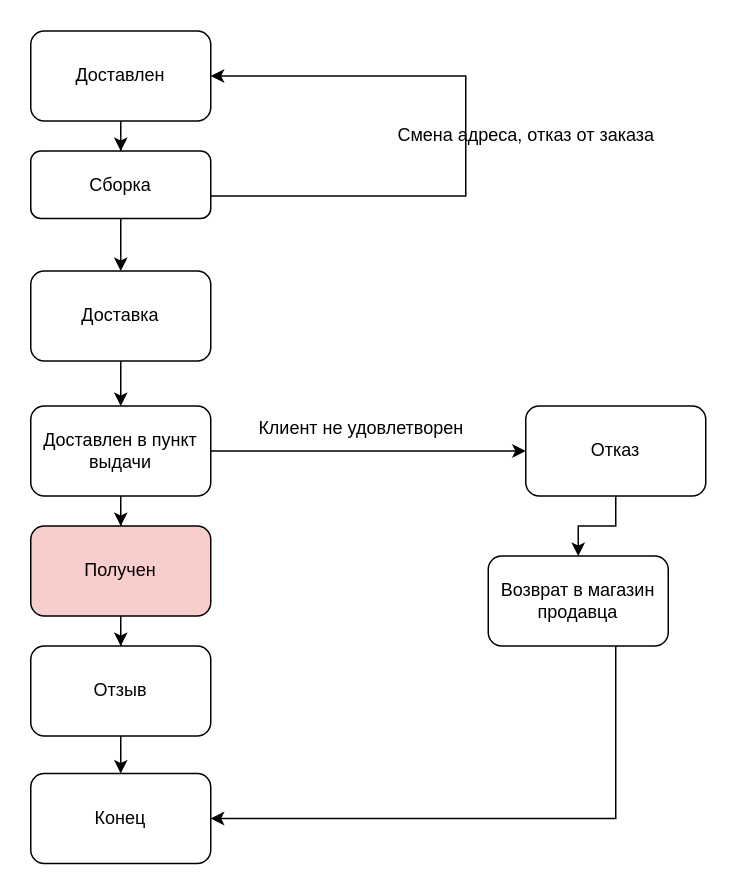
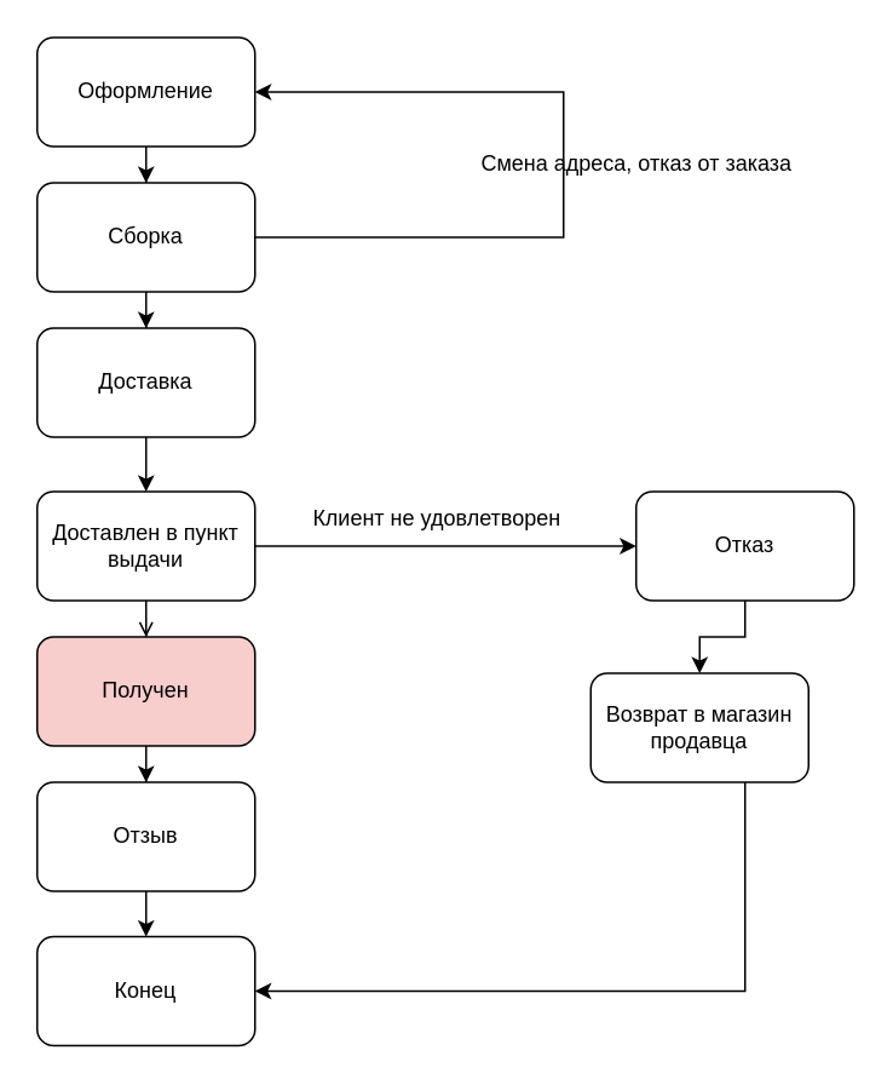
- <mxCell id="3" value="Доставлен" style="rounded=1;whiteSpace=wrap;html=1;" vertex="1" parent="1"><mxGeometry x="20" y="20" width="120" height="60" as="geometry" /></mxCell>
+ <mxCell id="3" value="Оформление" style="rounded=1;whiteSpace=wrap;html=1;" vertex="1" parent="1"><mxGeometry x="20" y="20" width="120" height="60" as="geometry" /></mxCell>
- <mxCell id="6" value="Сборка" style="rounded=1;whiteSpace=wrap;html=1;" vertex="1" parent="1"><mxGeometry x="20" y="100" width="120" height="45" as="geometry" /></mxCell>
+ <mxCell id="6" value="Сборка" style="rounded=1;whiteSpace=wrap;html=1;" vertex="1" parent="1"><mxGeometry x="20" y="100" width="120" height="60" as="geometry" /></mxCell>
- <mxCell id="10" value="" style="edgeStyle=orthogonalEdgeStyle;rounded=0;orthogonalLoop=1;jettySize=auto;html=1;" edge="1" parent="1" source="11" target="15"><mxGeometry relative="1" as="geometry" /></mxCell>
+ <mxCell id="10" value="" style="edgeStyle=orthogonalEdgeStyle;rounded=0;orthogonalLoop=1;jettySize=auto;html=1;endArrow=open;" edge="1" parent="1" source="11" target="15"><mxGeometry relative="1" as="geometry" /></mxCell>
